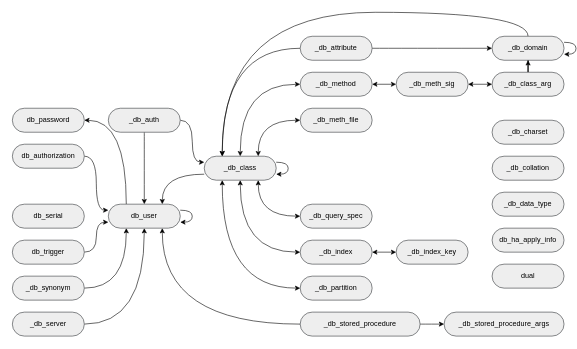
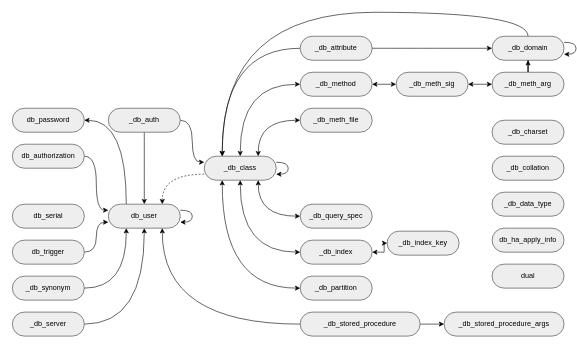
- <mxCell id="12" value="_db_class_arg" style="rounded=1;whiteSpace=wrap;html=1;strokeWidth=1;arcSize=50;fillColor=#eeeeee;strokeColor=#36393d;" parent="1" vertex="1"><mxGeometry x="820" y="120" width="120" height="40" as="geometry" /></mxCell>
+ <mxCell id="12" value="_db_meth_arg" style="rounded=1;whiteSpace=wrap;html=1;strokeWidth=1;arcSize=50;fillColor=#eeeeee;strokeColor=#36393d;" parent="1" vertex="1"><mxGeometry x="820" y="120" width="120" height="40" as="geometry" /></mxCell>
- <mxCell id="2" style="edgeStyle=orthogonalEdgeStyle;curved=1;rounded=0;orthogonalLoop=1;jettySize=auto;html=1;entryX=0.75;entryY=0;entryDx=0;entryDy=0;startArrow=none;startFill=0;exitX=0;exitY=0.75;exitDx=0;exitDy=0;" parent="1" source="3" target="48" edge="1"><mxGeometry relative="1" as="geometry" /></mxCell>
+ <mxCell id="2" style="edgeStyle=orthogonalEdgeStyle;curved=1;rounded=0;orthogonalLoop=1;jettySize=auto;html=1;entryX=0.75;entryY=0;entryDx=0;entryDy=0;startArrow=none;startFill=0;exitX=0;exitY=0.75;exitDx=0;exitDy=0;dashed=1;" parent="1" source="3" target="48" edge="1"><mxGeometry relative="1" as="geometry" /></mxCell>
- <mxCell id="20" value="_db_index_key" style="rounded=1;whiteSpace=wrap;html=1;strokeWidth=1;arcSize=50;fillColor=#eeeeee;strokeColor=#36393d;" parent="1" vertex="1"><mxGeometry x="660" y="400" width="120" height="40" as="geometry" /></mxCell>
+ <mxCell id="20" value="_db_index_key" style="rounded=1;whiteSpace=wrap;html=1;strokeWidth=1;arcSize=50;fillColor=#eeeeee;strokeColor=#36393d;" parent="1" vertex="1"><mxGeometry x="645" y="385" width="120" height="40" as="geometry" /></mxCell>
